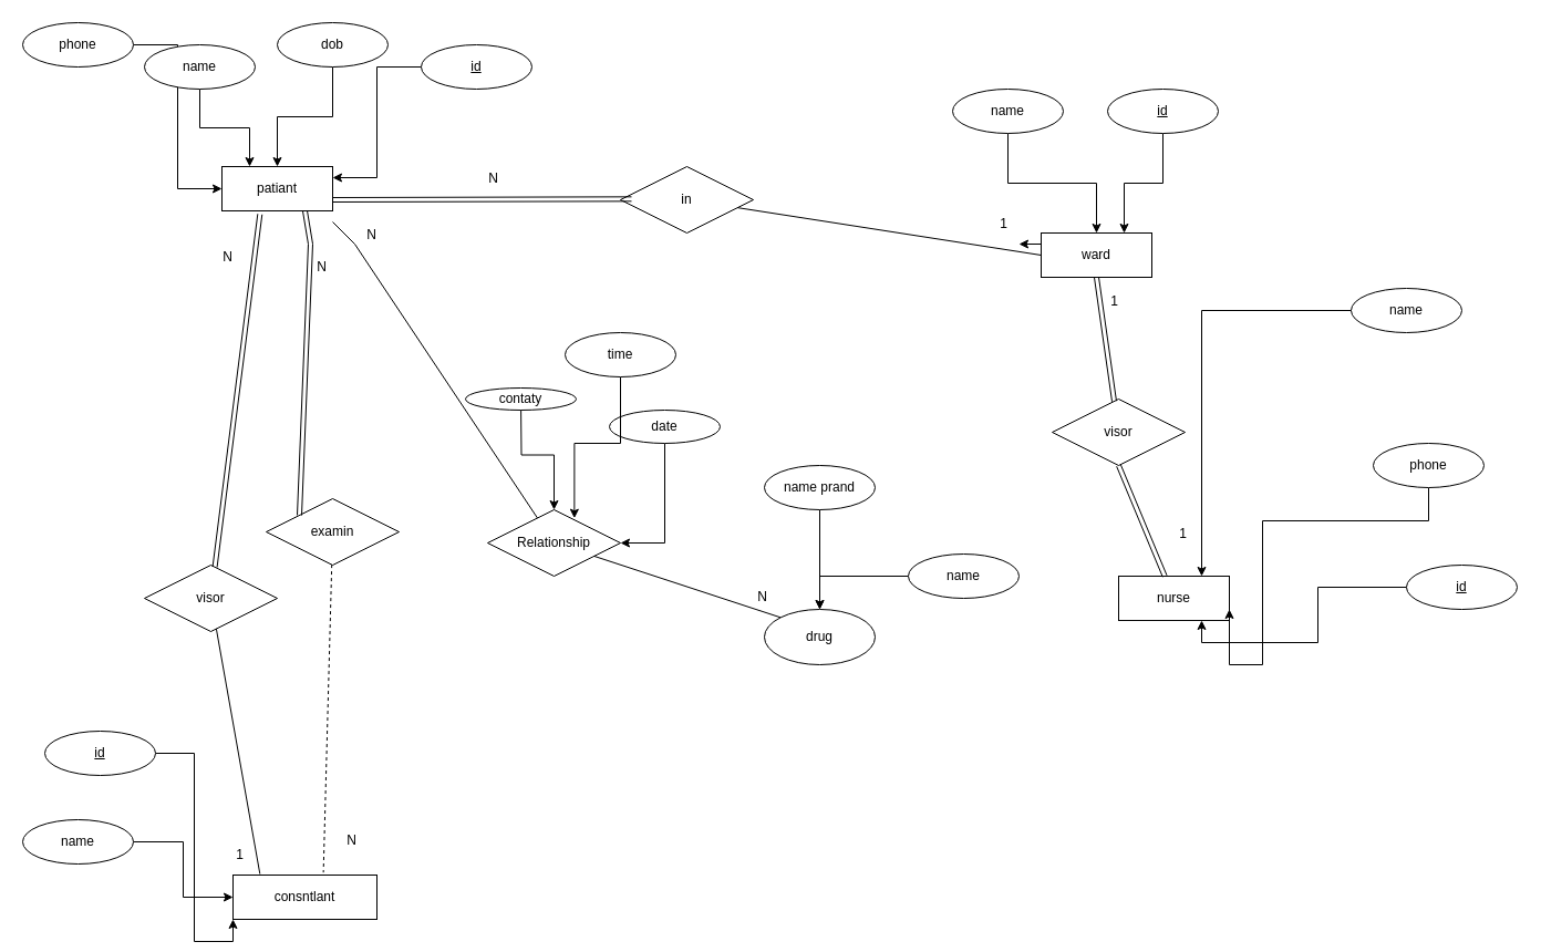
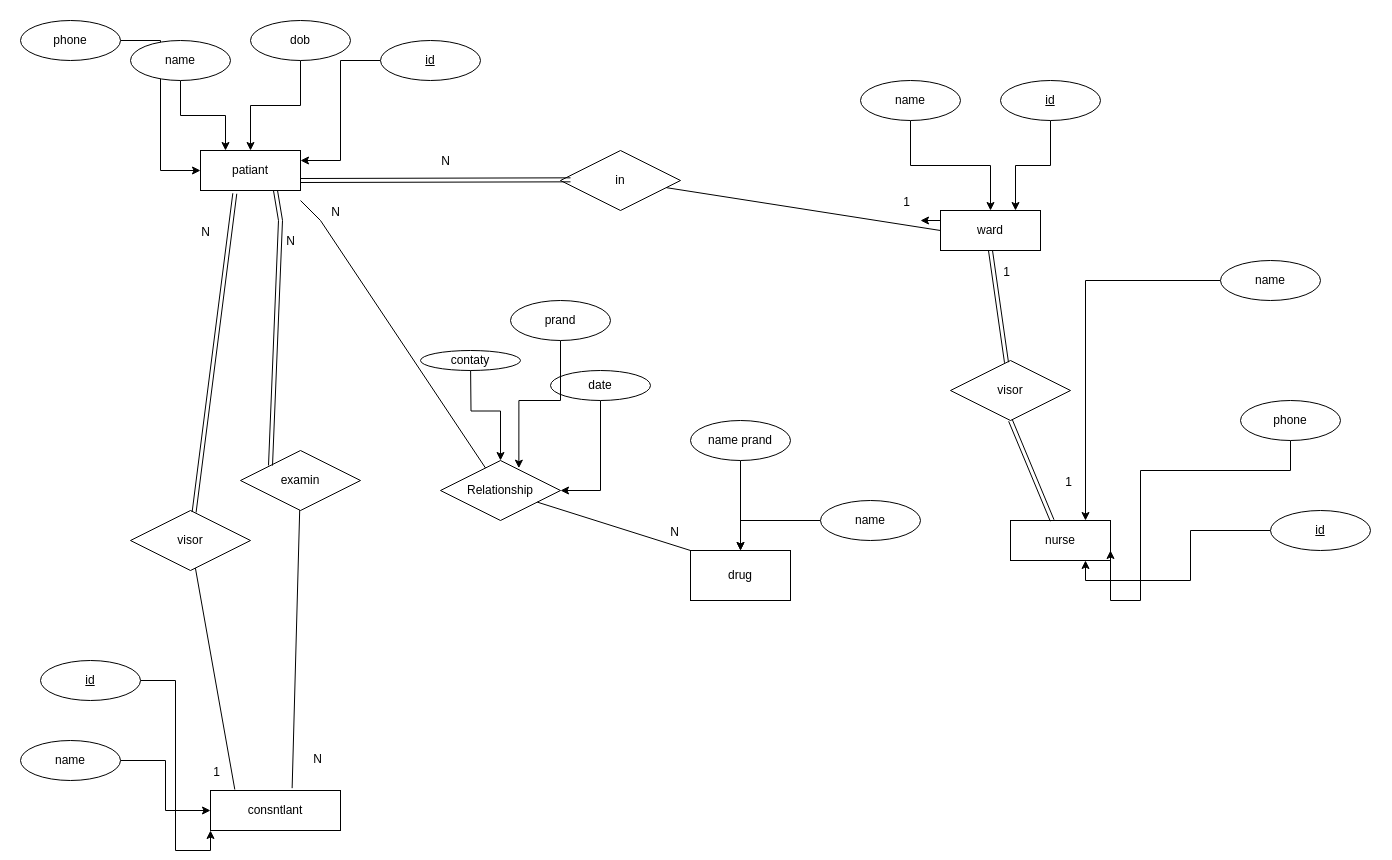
- <mxCell id="65" value="time" style="ellipse;whiteSpace=wrap;html=1;align=center;" parent="1" vertex="1"><mxGeometry x="510" y="300" width="100" height="40" as="geometry" /></mxCell>
+ <mxCell id="65" value="prand" style="ellipse;whiteSpace=wrap;html=1;align=center;" parent="1" vertex="1"><mxGeometry x="510" y="300" width="100" height="40" as="geometry" /></mxCell>
- <mxCell id="8" value="drug" style="ellipse;whiteSpace=wrap;html=1;align=center;" parent="1" vertex="1"><mxGeometry x="690" y="550" width="100" height="50" as="geometry" /></mxCell>
+ <mxCell id="8" value="drug" style="whiteSpace=wrap;html=1;align=center;" parent="1" vertex="1"><mxGeometry x="690" y="550" width="100" height="50" as="geometry" /></mxCell>
- <mxCell id="36" value="" style="endArrow=none;html=1;rounded=0;entryX=0.628;entryY=-0.058;entryDx=0;entryDy=0;entryPerimeter=0;dashed=1;" parent="1" source="30" target="7" edge="1"><mxGeometry relative="1" as="geometry"><mxPoint x="500" y="630" as="sourcePoint" /><mxPoint x="290" y="780" as="targetPoint" /></mxGeometry></mxCell>
+ <mxCell id="36" value="" style="endArrow=none;html=1;rounded=0;entryX=0.628;entryY=-0.058;entryDx=0;entryDy=0;entryPerimeter=0;" parent="1" source="30" target="7" edge="1"><mxGeometry relative="1" as="geometry"><mxPoint x="500" y="630" as="sourcePoint" /><mxPoint x="290" y="780" as="targetPoint" /></mxGeometry></mxCell>
